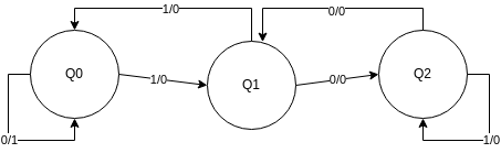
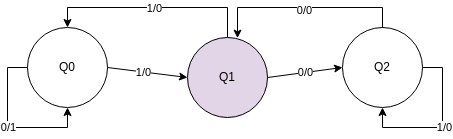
- <mxCell id="5" value="&lt;div&gt;Q1&lt;/div&gt;" style="ellipse;whiteSpace=wrap;html=1;aspect=fixed;" vertex="1" parent="1"><mxGeometry x="180" y="30" width="80" height="80" as="geometry" /></mxCell>
+ <mxCell id="5" value="&lt;div&gt;Q1&lt;/div&gt;" style="ellipse;whiteSpace=wrap;html=1;aspect=fixed;fillColor=#e1d5e7;" vertex="1" parent="1"><mxGeometry x="180" y="30" width="80" height="80" as="geometry" /></mxCell>
